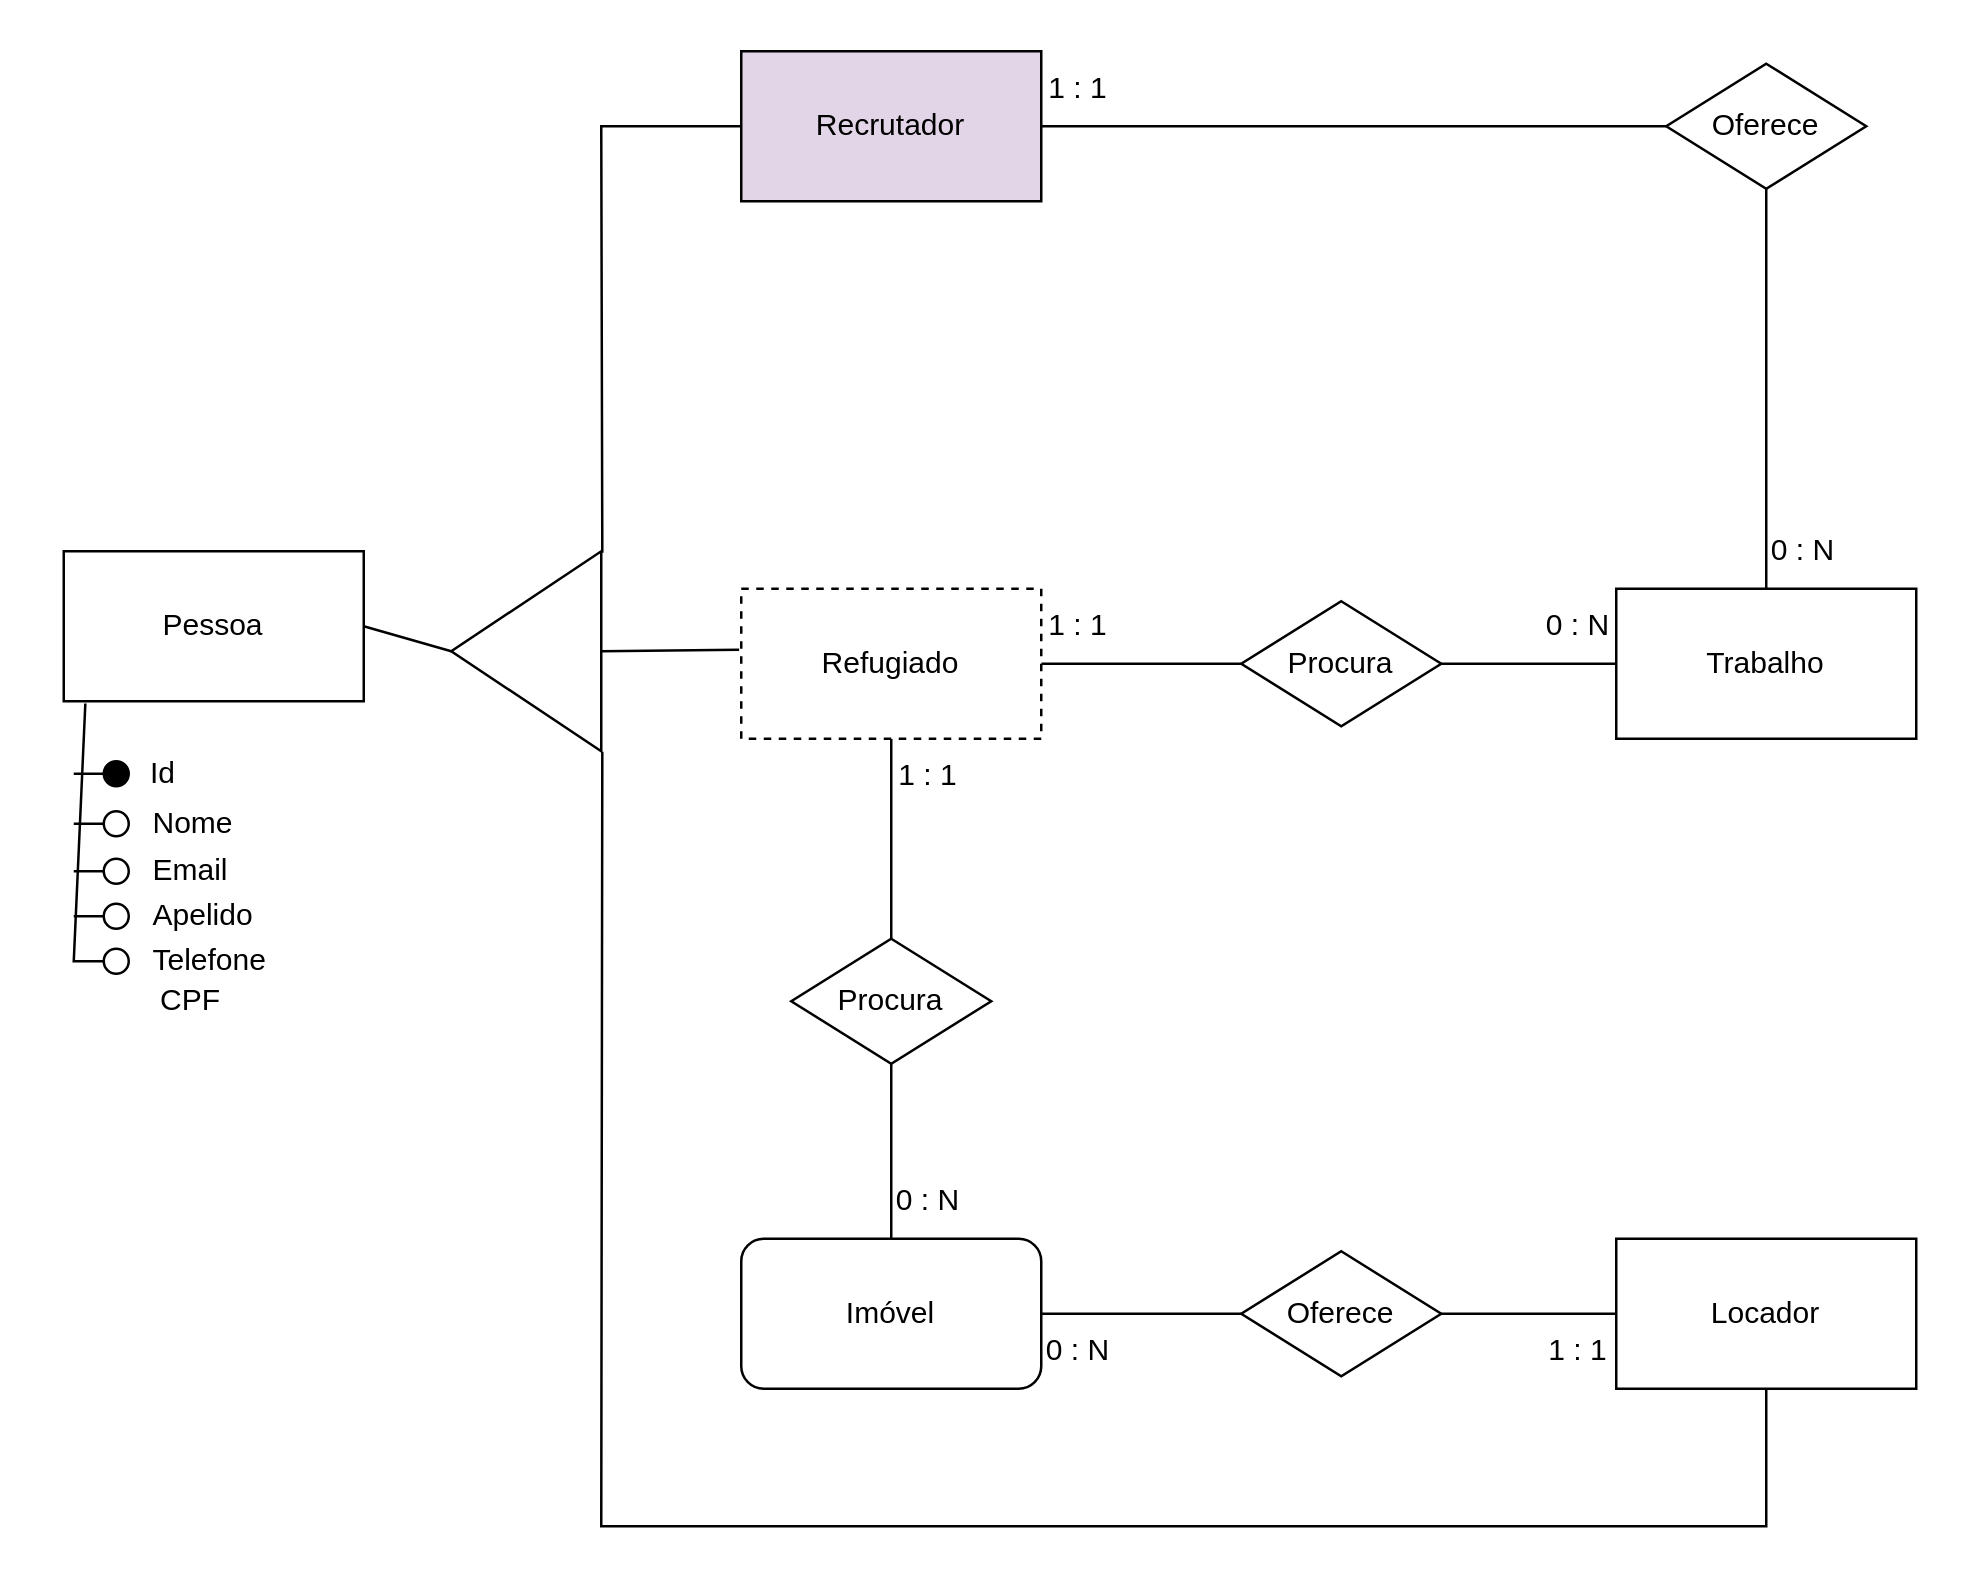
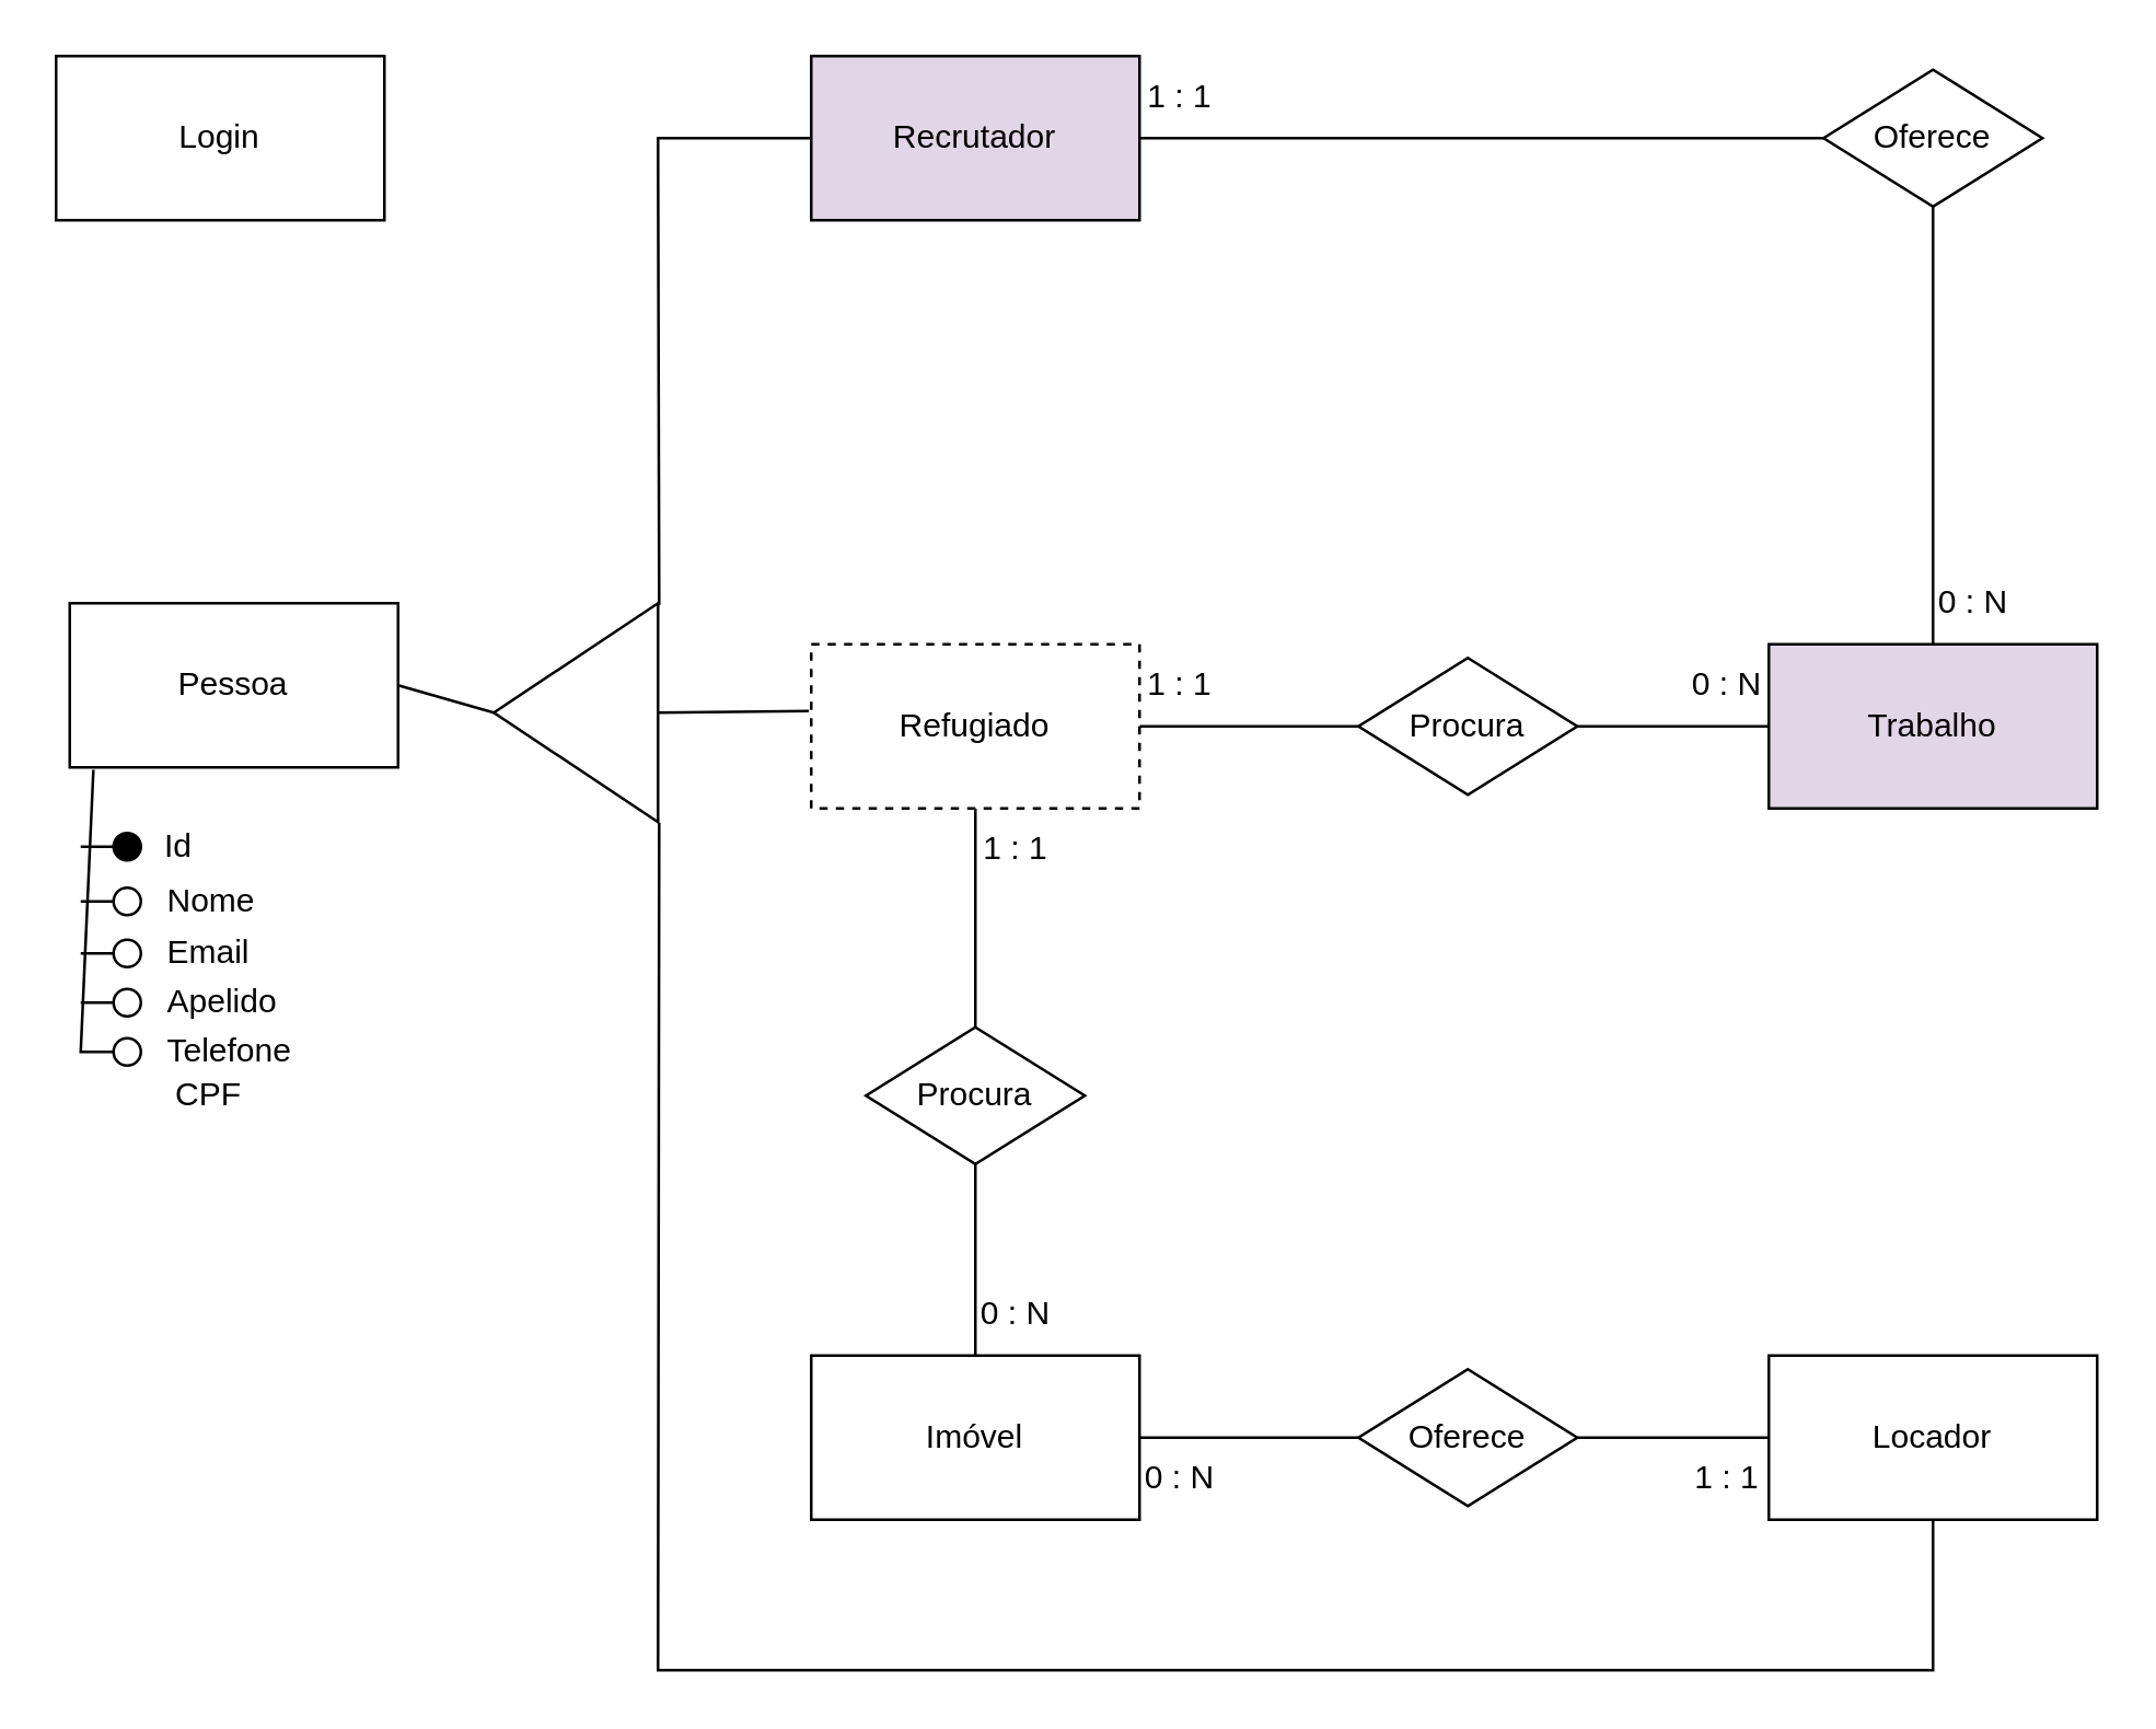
+ <mxCell id="55" value="Login" style="rounded=0;whiteSpace=wrap;html=1;fillColor=#FFFFFF;" vertex="1" parent="1"><mxGeometry x="20" y="20" width="120" height="60" as="geometry" /></mxCell>
- <mxCell id="26" value="&lt;font style=&quot;vertical-align: inherit&quot;&gt;&lt;font style=&quot;vertical-align: inherit&quot;&gt;&lt;font style=&quot;vertical-align: inherit&quot;&gt;&lt;font style=&quot;vertical-align: inherit&quot;&gt;&lt;font style=&quot;vertical-align: inherit&quot;&gt;&lt;font style=&quot;vertical-align: inherit&quot;&gt;&lt;font style=&quot;vertical-align: inherit&quot;&gt;&lt;font style=&quot;vertical-align: inherit&quot;&gt;Trabalho&lt;/font&gt;&lt;/font&gt;&lt;/font&gt;&lt;/font&gt;&lt;/font&gt;&lt;/font&gt;&lt;/font&gt;&lt;/font&gt;" style="rounded=0;whiteSpace=wrap;html=1;" parent="25" vertex="1"><mxGeometry x="30" y="30" width="120" height="60" as="geometry" /></mxCell>
+ <mxCell id="26" value="&lt;font style=&quot;vertical-align: inherit&quot;&gt;&lt;font style=&quot;vertical-align: inherit&quot;&gt;&lt;font style=&quot;vertical-align: inherit&quot;&gt;&lt;font style=&quot;vertical-align: inherit&quot;&gt;&lt;font style=&quot;vertical-align: inherit&quot;&gt;&lt;font style=&quot;vertical-align: inherit&quot;&gt;&lt;font style=&quot;vertical-align: inherit&quot;&gt;&lt;font style=&quot;vertical-align: inherit&quot;&gt;Trabalho&lt;/font&gt;&lt;/font&gt;&lt;/font&gt;&lt;/font&gt;&lt;/font&gt;&lt;/font&gt;&lt;/font&gt;&lt;/font&gt;" style="rounded=0;whiteSpace=wrap;html=1;fillColor=#e1d5e7;" parent="25" vertex="1"><mxGeometry x="30" y="30" width="120" height="60" as="geometry" /></mxCell>
- <mxCell id="19" value="&lt;font style=&quot;vertical-align: inherit&quot;&gt;&lt;font style=&quot;vertical-align: inherit&quot;&gt;&lt;font style=&quot;vertical-align: inherit&quot;&gt;&lt;font style=&quot;vertical-align: inherit&quot;&gt;Imóvel&lt;/font&gt;&lt;/font&gt;&lt;/font&gt;&lt;/font&gt;" style="whiteSpace=wrap;html=1;rounded=1;" parent="18" vertex="1"><mxGeometry y="30" width="120" height="60" as="geometry" /></mxCell>
+ <mxCell id="19" value="&lt;font style=&quot;vertical-align: inherit&quot;&gt;&lt;font style=&quot;vertical-align: inherit&quot;&gt;&lt;font style=&quot;vertical-align: inherit&quot;&gt;&lt;font style=&quot;vertical-align: inherit&quot;&gt;Imóvel&lt;/font&gt;&lt;/font&gt;&lt;/font&gt;&lt;/font&gt;" style="rounded=0;whiteSpace=wrap;html=1;" parent="18" vertex="1"><mxGeometry y="30" width="120" height="60" as="geometry" /></mxCell>
